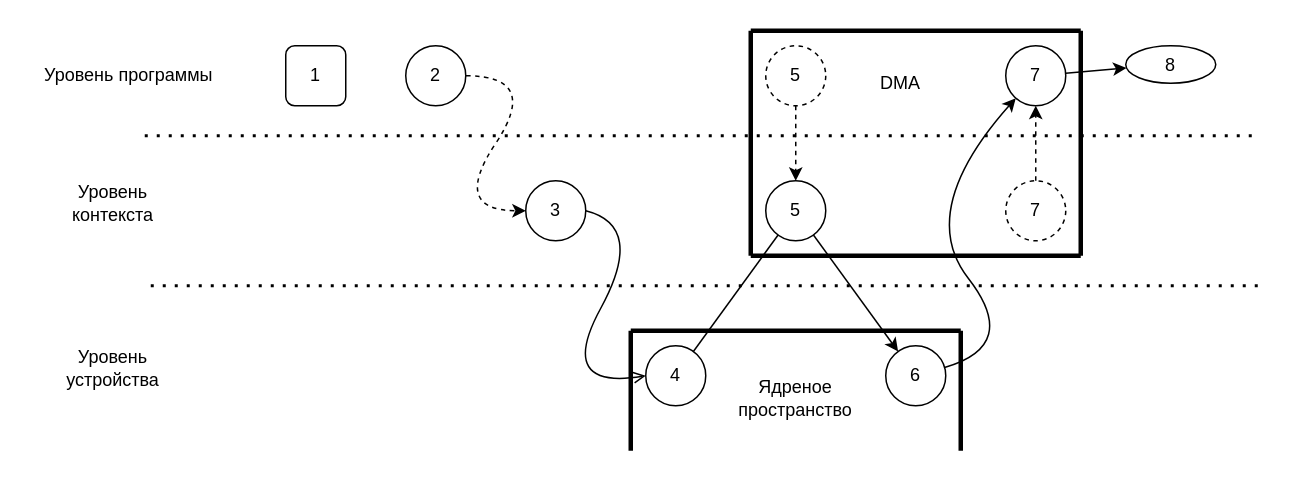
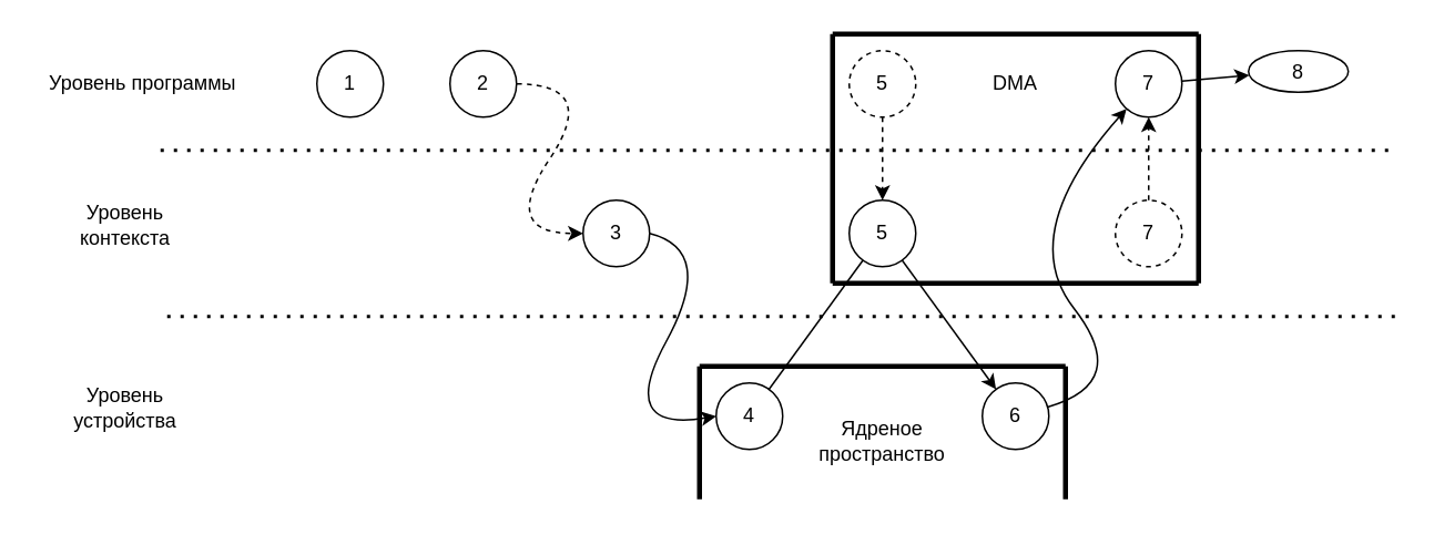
- <mxCell id="2" value="1" style="whiteSpace=wrap;html=1;aspect=fixed;rounded=1;" vertex="1" parent="1"><mxGeometry x="190" y="30" width="40" height="40" as="geometry" /></mxCell>
+ <mxCell id="2" value="1" style="ellipse;whiteSpace=wrap;html=1;aspect=fixed;" vertex="1" parent="1"><mxGeometry x="190" y="30" width="40" height="40" as="geometry" /></mxCell>
- <mxCell id="29" value="DMA" style="text;html=1;strokeColor=none;fillColor=none;align=center;verticalAlign=middle;whiteSpace=wrap;rounded=0;" vertex="1" parent="1"><mxGeometry x="570" y="40" width="60" height="30" as="geometry" /></mxCell>
+ <mxCell id="29" value="DMA" style="text;html=1;strokeColor=none;fillColor=none;align=center;verticalAlign=middle;whiteSpace=wrap;rounded=0;" vertex="1" parent="1"><mxGeometry x="580" y="35" width="60" height="30" as="geometry" /></mxCell>
- <mxCell id="8" value="" style="curved=1;endArrow=open;html=1;rounded=0;exitX=1;exitY=0.5;exitDx=0;exitDy=0;entryX=0;entryY=0.5;entryDx=0;entryDy=0;" edge="1" parent="1" source="4" target="5"><mxGeometry width="50" height="50" relative="1" as="geometry"><mxPoint x="460" y="80" as="sourcePoint" /><mxPoint x="510" y="30" as="targetPoint" /><Array as="points"><mxPoint x="430" y="150" /><mxPoint x="370" y="260" /></Array></mxGeometry></mxCell>
+ <mxCell id="8" value="" style="curved=1;endArrow=classic;html=1;rounded=0;exitX=1;exitY=0.5;exitDx=0;exitDy=0;entryX=0;entryY=0.5;entryDx=0;entryDy=0;" edge="1" parent="1" source="4" target="5"><mxGeometry width="50" height="50" relative="1" as="geometry"><mxPoint x="460" y="80" as="sourcePoint" /><mxPoint x="510" y="30" as="targetPoint" /><Array as="points"><mxPoint x="430" y="150" /><mxPoint x="370" y="260" /></Array></mxGeometry></mxCell>
